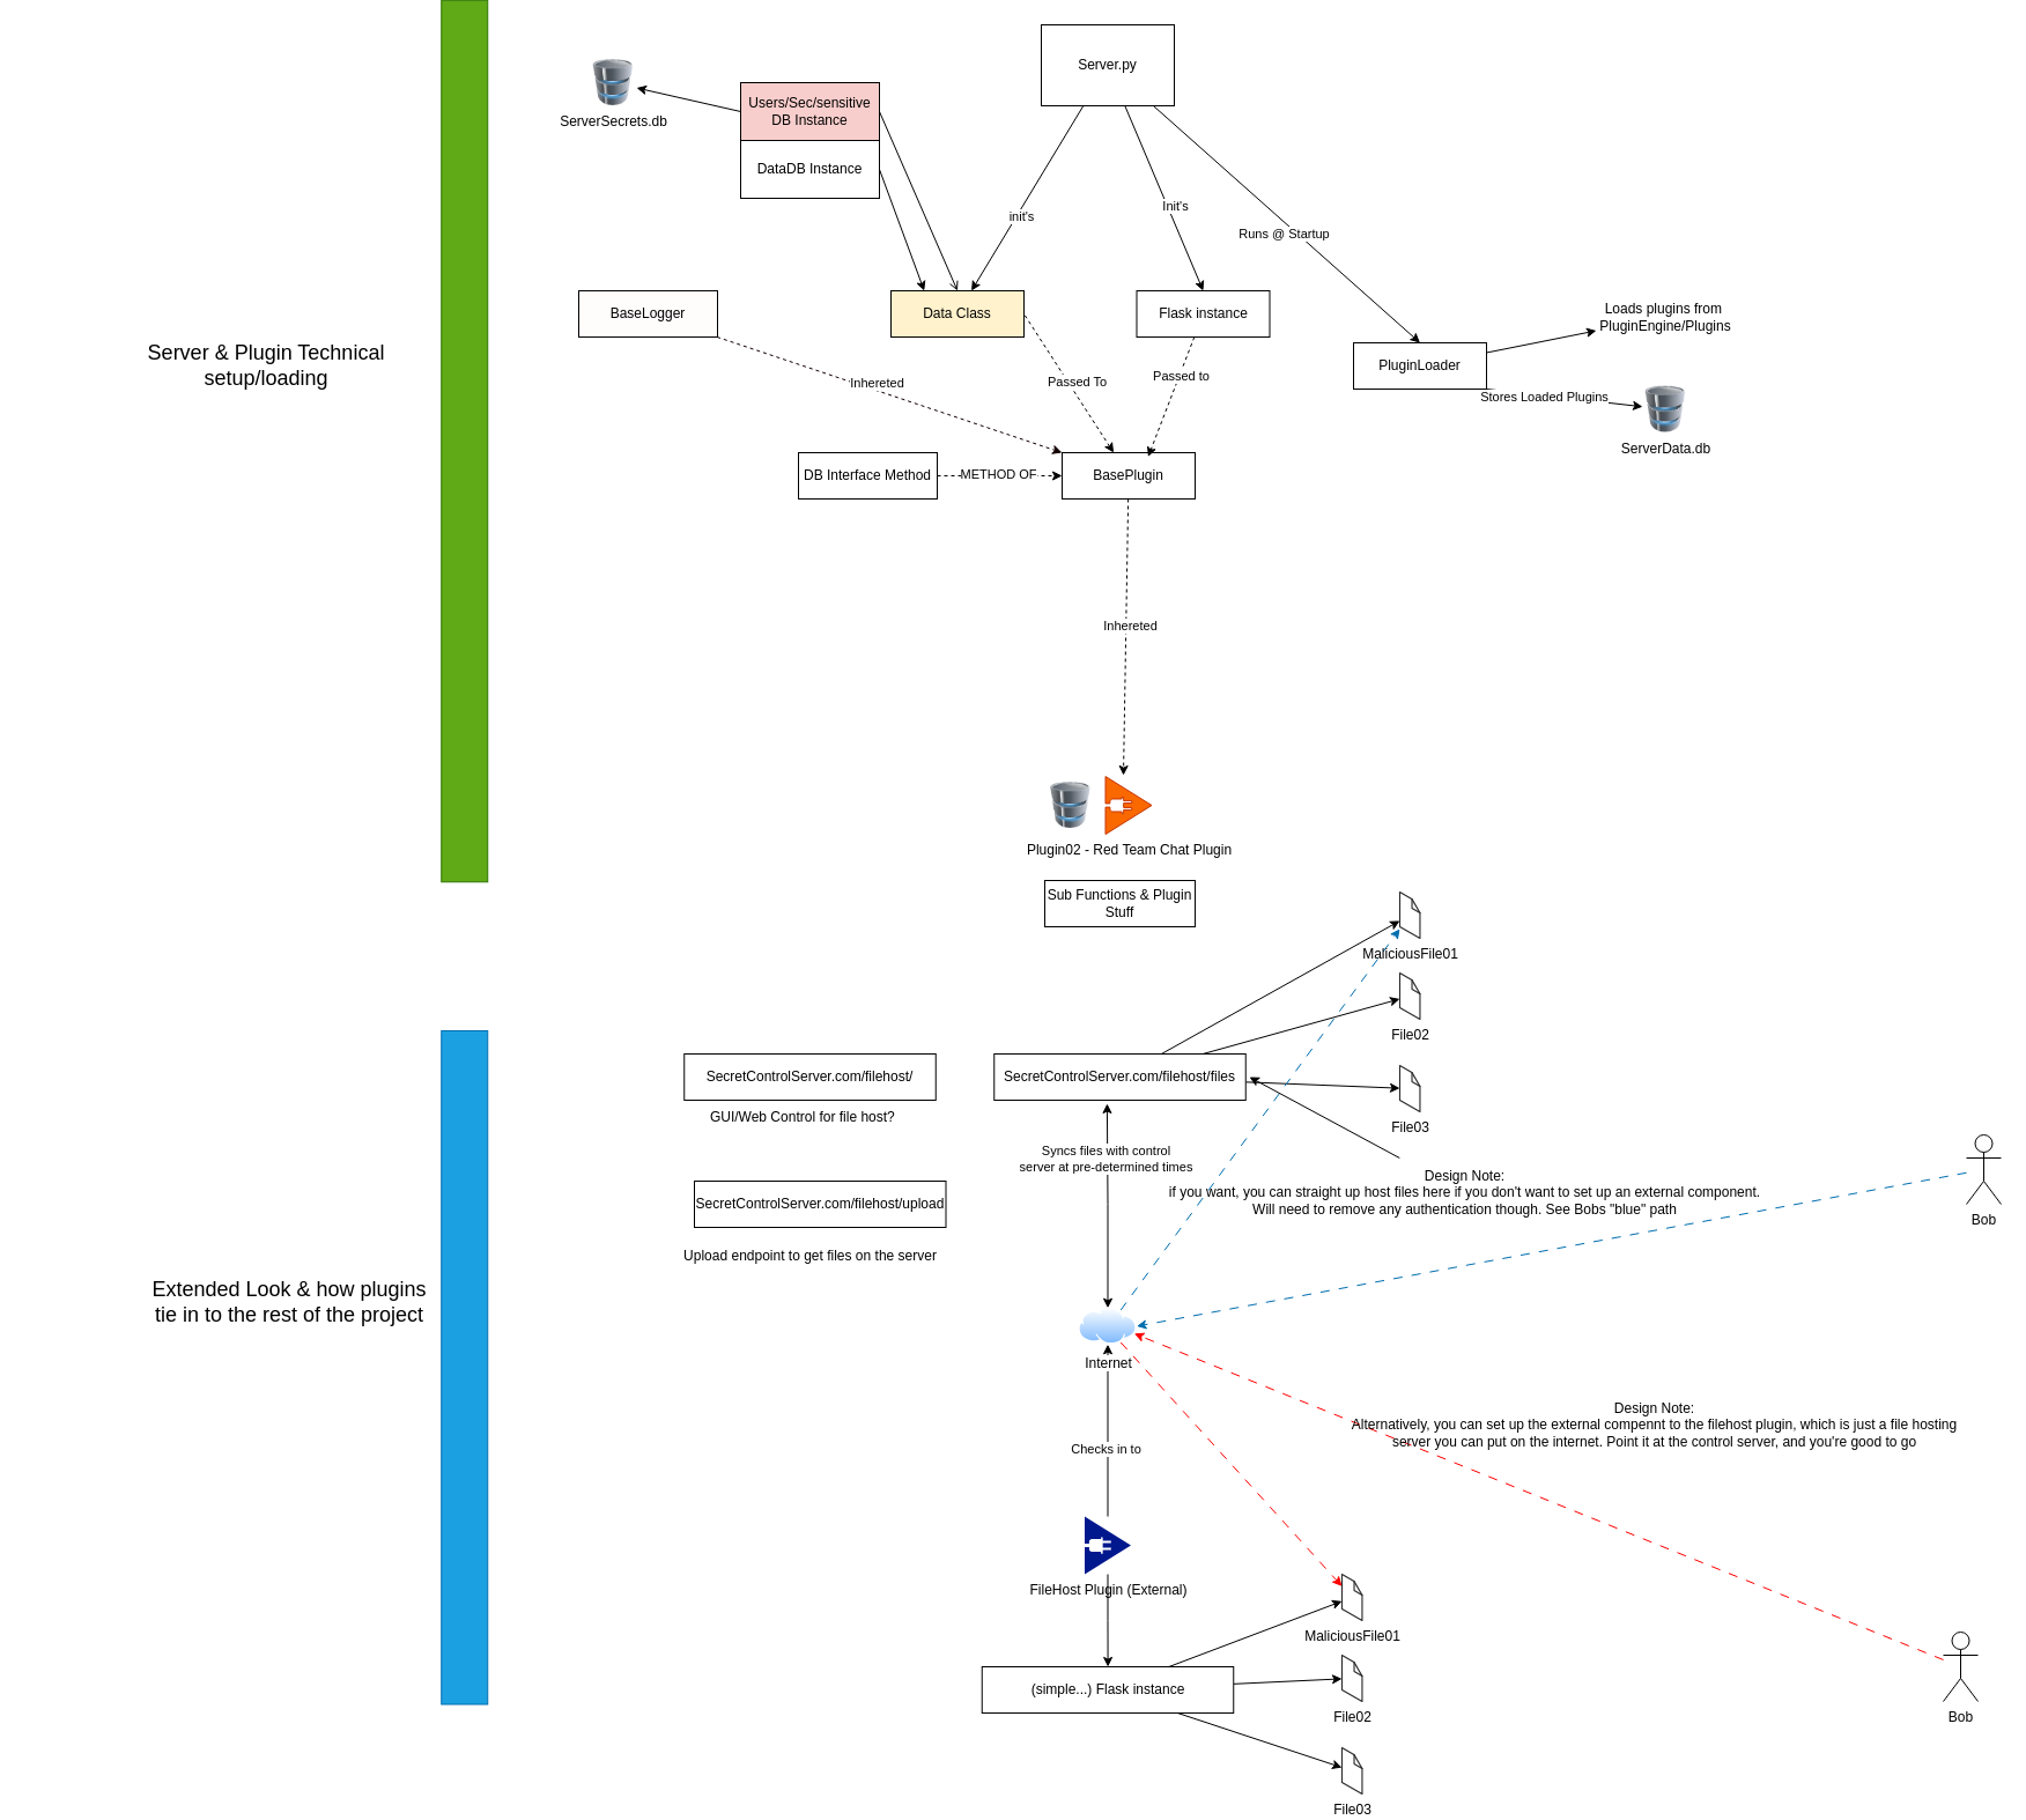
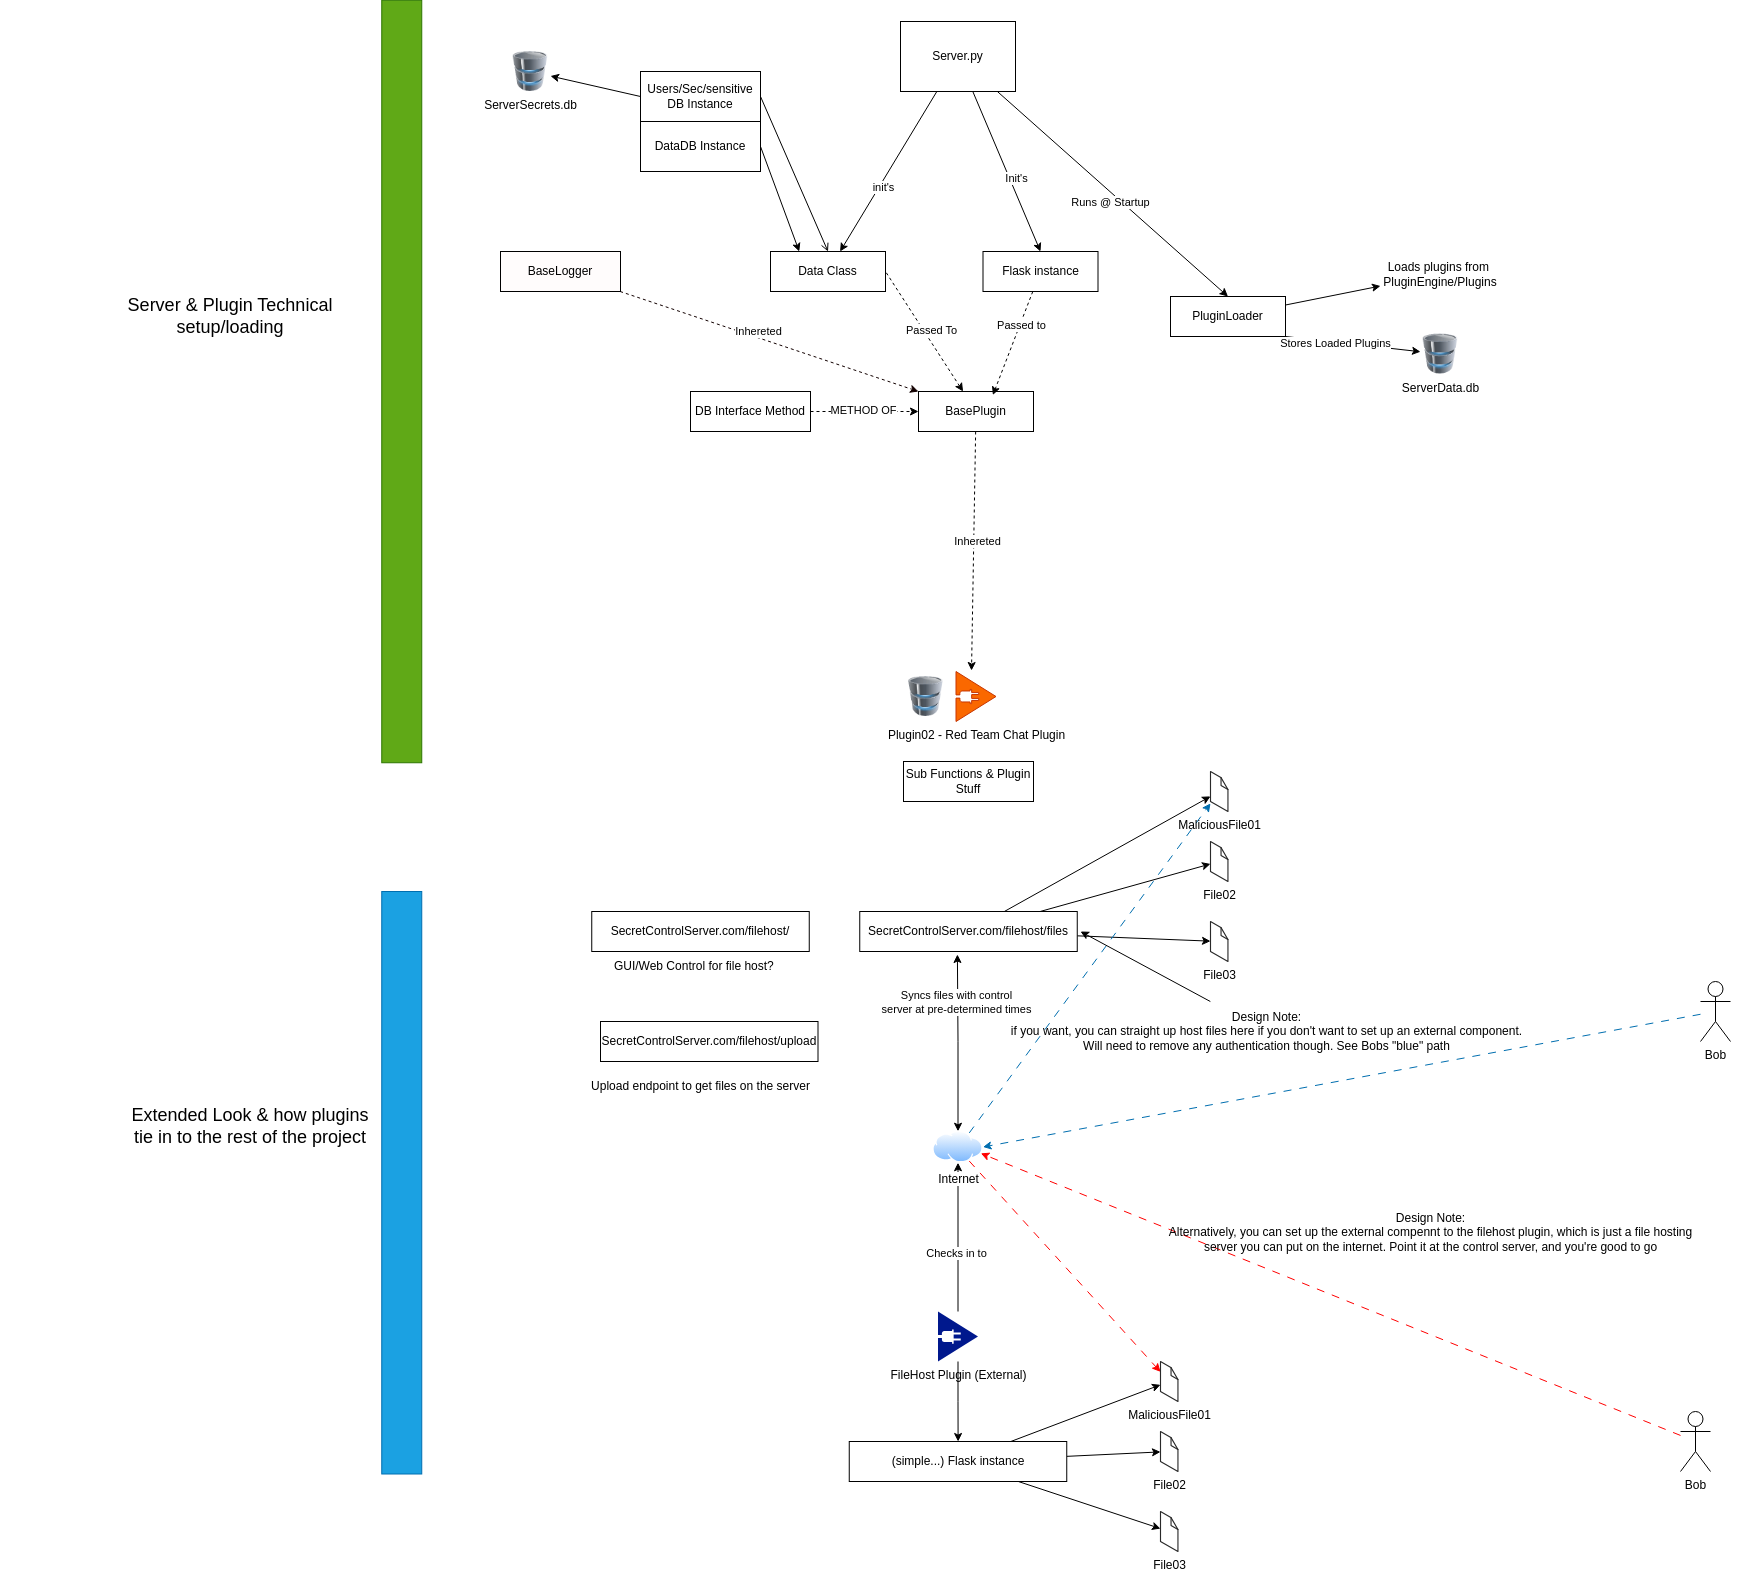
- <mxCell id="35" value="Users/Sec/sensitive DB Instance" style="rounded=0;whiteSpace=wrap;html=1;fillColor=#f8cecc;" parent="1" vertex="1"><mxGeometry x="640" y="70" width="120" height="50" as="geometry" /></mxCell>
+ <mxCell id="35" value="Users/Sec/sensitive DB Instance" style="rounded=0;whiteSpace=wrap;html=1;" parent="1" vertex="1"><mxGeometry x="640" y="70" width="120" height="50" as="geometry" /></mxCell>
- <mxCell id="10" value="Data Class" style="rounded=0;whiteSpace=wrap;html=1;fillColor=#fff2cc;" parent="1" vertex="1"><mxGeometry x="770" y="250" width="115" height="40" as="geometry" /></mxCell>
+ <mxCell id="10" value="Data Class" style="rounded=0;whiteSpace=wrap;html=1;" parent="1" vertex="1"><mxGeometry x="770" y="250" width="115" height="40" as="geometry" /></mxCell>
